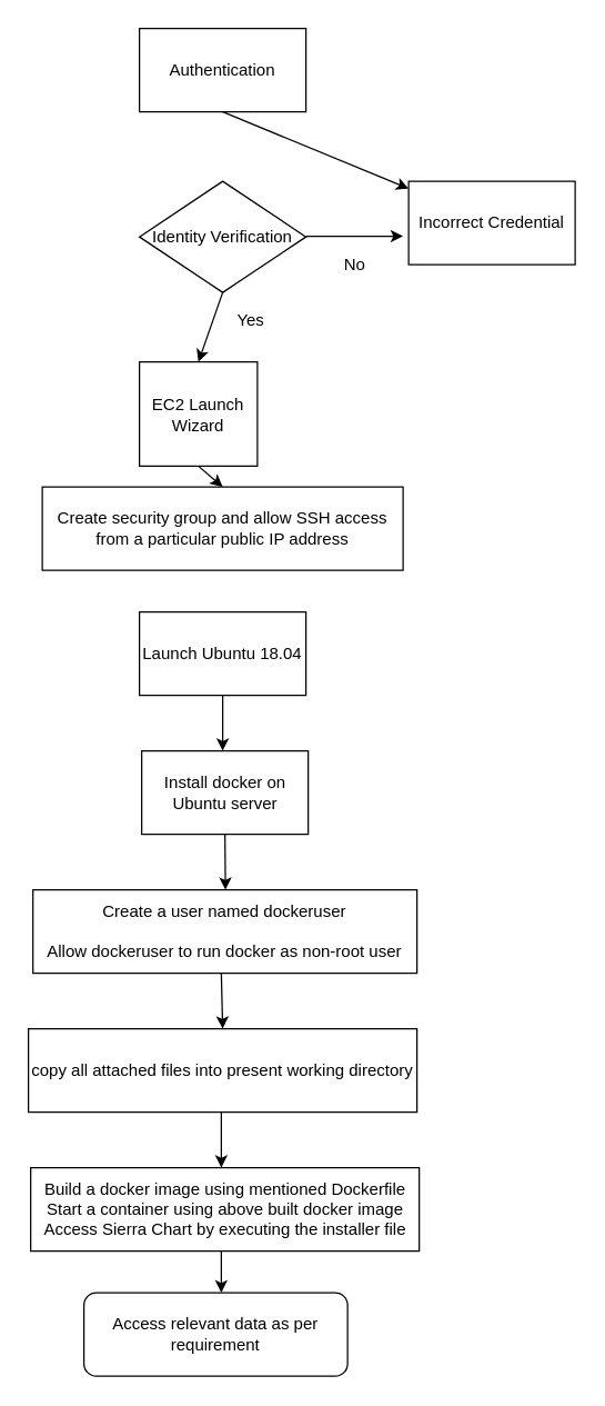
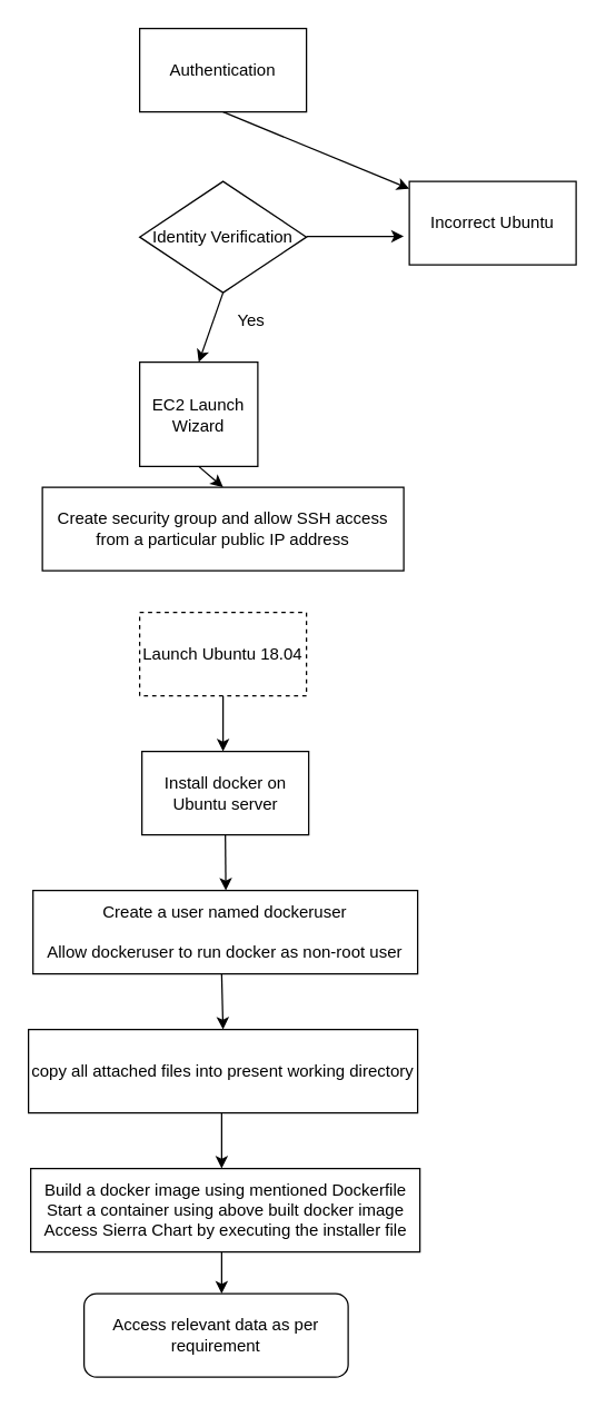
- <mxCell id="14" value="Incorrect Credential" style="rounded=0;whiteSpace=wrap;html=1;" vertex="1" parent="1"><mxGeometry x="294" y="130" width="120" height="60" as="geometry" /></mxCell>
+ <mxCell id="14" value="Incorrect Ubuntu" style="rounded=0;whiteSpace=wrap;html=1;" vertex="1" parent="1"><mxGeometry x="294" y="130" width="120" height="60" as="geometry" /></mxCell>
- <mxCell id="13" value="No" style="text;html=1;resizable=0;autosize=1;align=center;verticalAlign=middle;points=[];fillColor=none;strokeColor=none;rounded=0;" vertex="1" parent="1"><mxGeometry x="240" y="180" width="30" height="20" as="geometry" /></mxCell>
- <mxCell id="3" value="Launch Ubuntu 18.04" style="rounded=0;whiteSpace=wrap;html=1;" vertex="1" parent="1"><mxGeometry x="100" y="440" width="120" height="60" as="geometry" /></mxCell>
+ <mxCell id="3" value="Launch Ubuntu 18.04" style="rounded=0;whiteSpace=wrap;html=1;dashed=1;" vertex="1" parent="1"><mxGeometry x="100" y="440" width="120" height="60" as="geometry" /></mxCell>
